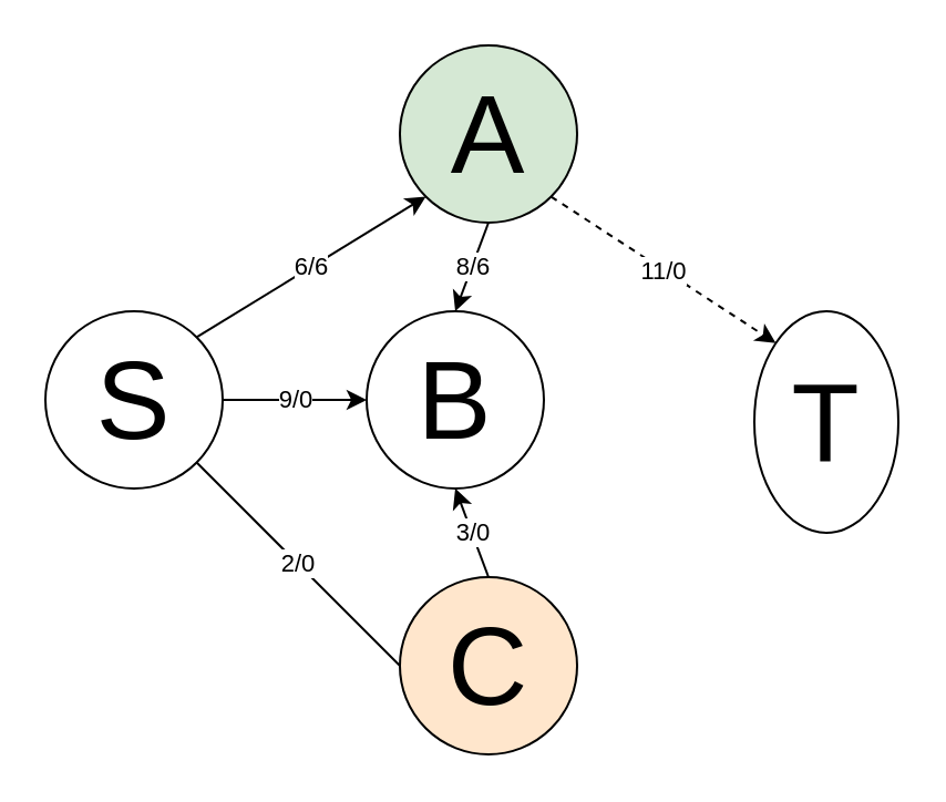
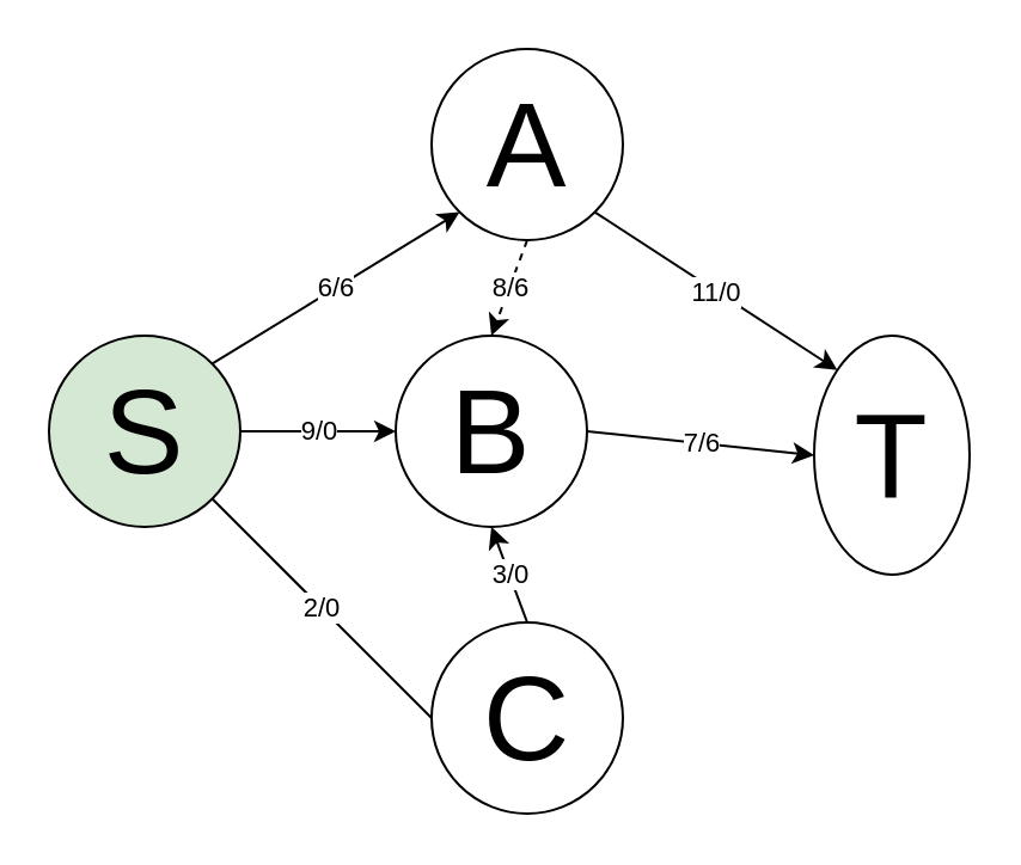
- <mxCell id="3" value="&lt;font style=&quot;font-size: 50px&quot;&gt;A&lt;/font&gt;" style="ellipse;whiteSpace=wrap;html=1;aspect=fixed;fillColor=#d5e8d4;" vertex="1" parent="1"><mxGeometry x="180" y="20" width="80" height="80" as="geometry" /></mxCell>
+ <mxCell id="3" value="&lt;font style=&quot;font-size: 50px&quot;&gt;A&lt;/font&gt;" style="ellipse;whiteSpace=wrap;html=1;aspect=fixed;" vertex="1" parent="1"><mxGeometry x="180" y="20" width="80" height="80" as="geometry" /></mxCell>
- <mxCell id="12" value="11/0" style="endArrow=classic;html=1;exitX=1;exitY=1;exitDx=0;exitDy=0;entryX=0;entryY=0;entryDx=0;entryDy=0;dashed=1;" edge="1" parent="1" source="3" target="6"><mxGeometry width="50" height="50" relative="1" as="geometry"><mxPoint x="400" y="50" as="sourcePoint" /><mxPoint x="450" y="0" as="targetPoint" /></mxGeometry></mxCell>
+ <mxCell id="12" value="11/0" style="endArrow=classic;html=1;exitX=1;exitY=1;exitDx=0;exitDy=0;entryX=0;entryY=0;entryDx=0;entryDy=0;" edge="1" parent="1" source="3" target="6"><mxGeometry width="50" height="50" relative="1" as="geometry"><mxPoint x="400" y="50" as="sourcePoint" /><mxPoint x="450" y="0" as="targetPoint" /></mxGeometry></mxCell>
- <mxCell id="13" value="8/6" style="endArrow=classic;html=1;exitX=0.5;exitY=1;exitDx=0;exitDy=0;entryX=0.5;entryY=0;entryDx=0;entryDy=0;" edge="1" parent="1" source="3" target="4"><mxGeometry width="50" height="50" relative="1" as="geometry"><mxPoint x="280" y="100" as="sourcePoint" /><mxPoint x="330" y="50" as="targetPoint" /></mxGeometry></mxCell>
+ <mxCell id="13" value="8/6" style="endArrow=classic;html=1;exitX=0.5;exitY=1;exitDx=0;exitDy=0;entryX=0.5;entryY=0;entryDx=0;entryDy=0;dashed=1;" edge="1" parent="1" source="3" target="4"><mxGeometry width="50" height="50" relative="1" as="geometry"><mxPoint x="280" y="100" as="sourcePoint" /><mxPoint x="330" y="50" as="targetPoint" /></mxGeometry></mxCell>
- <mxCell id="2" value="&lt;font style=&quot;font-size: 50px&quot;&gt;S&lt;/font&gt;" style="ellipse;whiteSpace=wrap;html=1;aspect=fixed;" vertex="1" parent="1"><mxGeometry x="20" y="140" width="80" height="80" as="geometry" /></mxCell>
+ <mxCell id="2" value="&lt;font style=&quot;font-size: 50px&quot;&gt;S&lt;/font&gt;" style="ellipse;whiteSpace=wrap;html=1;aspect=fixed;fillColor=#d5e8d4;" vertex="1" parent="1"><mxGeometry x="20" y="140" width="80" height="80" as="geometry" /></mxCell>
+ <mxCell id="11" value="7/6" style="endArrow=classic;html=1;exitX=1;exitY=0.5;exitDx=0;exitDy=0;entryX=0;entryY=0.5;entryDx=0;entryDy=0;" edge="1" parent="1" source="4" target="6"><mxGeometry width="50" height="50" relative="1" as="geometry"><mxPoint x="280" y="160" as="sourcePoint" /><mxPoint x="330" y="110" as="targetPoint" /></mxGeometry></mxCell>
- <mxCell id="5" value="&lt;font style=&quot;font-size: 50px&quot;&gt;C&lt;/font&gt;" style="ellipse;whiteSpace=wrap;html=1;aspect=fixed;fillColor=#ffe6cc;" vertex="1" parent="1"><mxGeometry x="180" y="260" width="80" height="80" as="geometry" /></mxCell>
+ <mxCell id="5" value="&lt;font style=&quot;font-size: 50px&quot;&gt;C&lt;/font&gt;" style="ellipse;whiteSpace=wrap;html=1;aspect=fixed;" vertex="1" parent="1"><mxGeometry x="180" y="260" width="80" height="80" as="geometry" /></mxCell>
